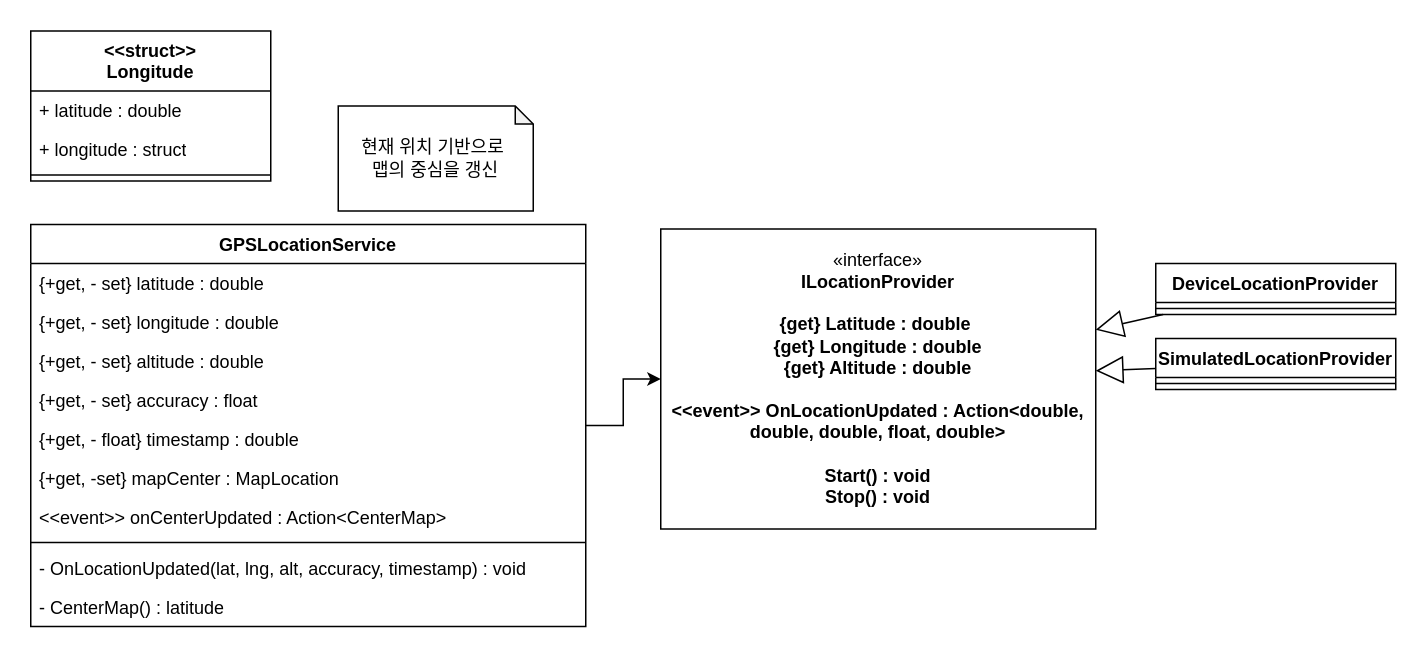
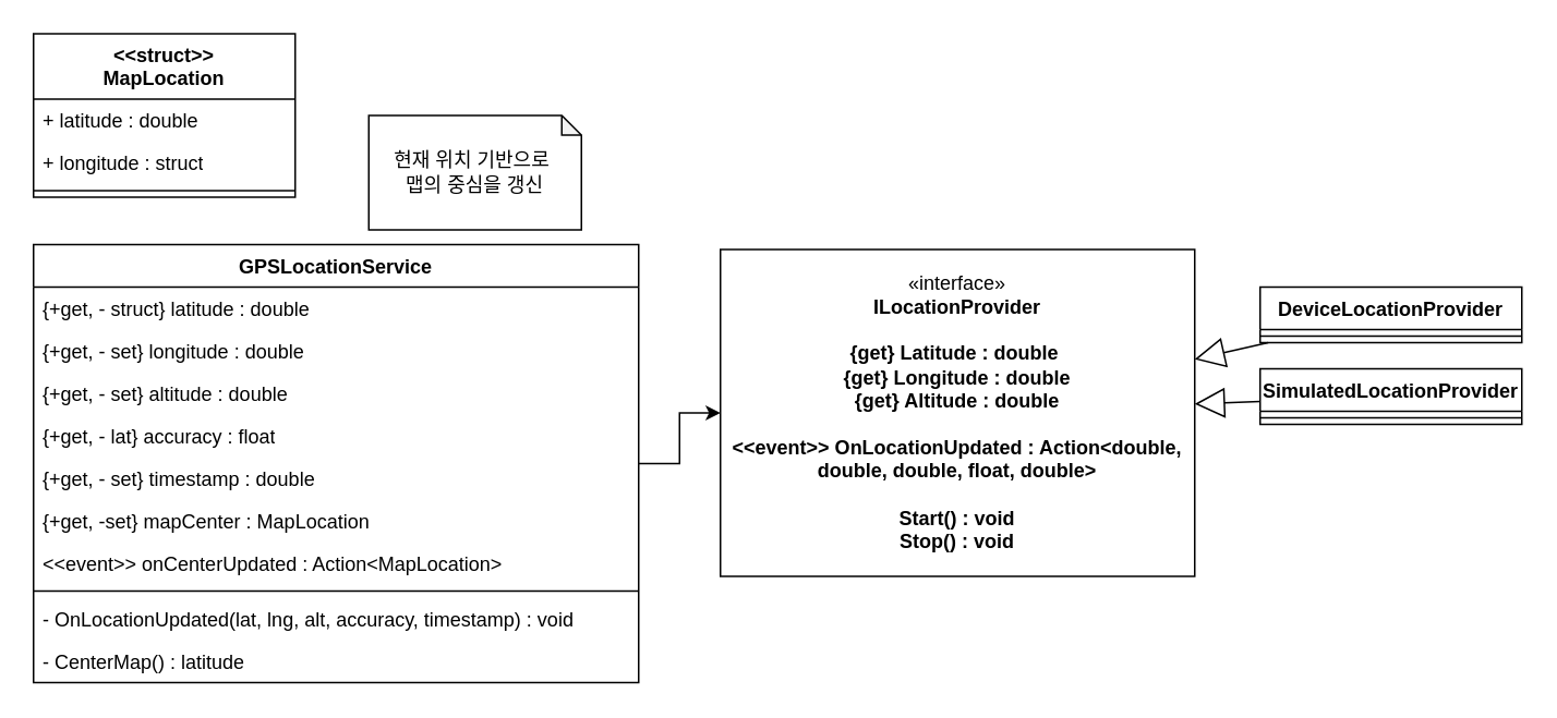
- <mxCell id="22" value="&lt;div&gt;&amp;lt;&amp;lt;struct&amp;gt;&amp;gt;&lt;/div&gt;Longitude" style="swimlane;fontStyle=1;align=center;verticalAlign=top;childLayout=stackLayout;horizontal=1;startSize=40;horizontalStack=0;resizeParent=1;resizeParentMax=0;resizeLast=0;collapsible=1;marginBottom=0;whiteSpace=wrap;html=1;" vertex="1" parent="1"><mxGeometry x="20" y="20" width="160" height="100" as="geometry" /></mxCell>
+ <mxCell id="22" value="&lt;div&gt;&amp;lt;&amp;lt;struct&amp;gt;&amp;gt;&lt;/div&gt;MapLocation" style="swimlane;fontStyle=1;align=center;verticalAlign=top;childLayout=stackLayout;horizontal=1;startSize=40;horizontalStack=0;resizeParent=1;resizeParentMax=0;resizeLast=0;collapsible=1;marginBottom=0;whiteSpace=wrap;html=1;" vertex="1" parent="1"><mxGeometry x="20" y="20" width="160" height="100" as="geometry" /></mxCell>
- <mxCell id="11" value="{+get, - set} latitude : double" style="text;strokeColor=none;fillColor=none;align=left;verticalAlign=top;spacingLeft=4;spacingRight=4;overflow=hidden;rotatable=0;points=[[0,0.5],[1,0.5]];portConstraint=eastwest;whiteSpace=wrap;html=1;" vertex="1" parent="10"><mxGeometry y="26" width="370" height="26" as="geometry" /></mxCell>
+ <mxCell id="11" value="{+get, - struct} latitude : double" style="text;strokeColor=none;fillColor=none;align=left;verticalAlign=top;spacingLeft=4;spacingRight=4;overflow=hidden;rotatable=0;points=[[0,0.5],[1,0.5]];portConstraint=eastwest;whiteSpace=wrap;html=1;" vertex="1" parent="10"><mxGeometry y="26" width="370" height="26" as="geometry" /></mxCell>
- <mxCell id="14" value="{+get, - set} accuracy : float" style="text;strokeColor=none;fillColor=none;align=left;verticalAlign=top;spacingLeft=4;spacingRight=4;overflow=hidden;rotatable=0;points=[[0,0.5],[1,0.5]];portConstraint=eastwest;whiteSpace=wrap;html=1;" vertex="1" parent="10"><mxGeometry y="104" width="370" height="26" as="geometry" /></mxCell>
+ <mxCell id="14" value="{+get, - lat} accuracy : float" style="text;strokeColor=none;fillColor=none;align=left;verticalAlign=top;spacingLeft=4;spacingRight=4;overflow=hidden;rotatable=0;points=[[0,0.5],[1,0.5]];portConstraint=eastwest;whiteSpace=wrap;html=1;" vertex="1" parent="10"><mxGeometry y="104" width="370" height="26" as="geometry" /></mxCell>
- <mxCell id="15" value="{+get, - float} timestamp : double" style="text;strokeColor=none;fillColor=none;align=left;verticalAlign=top;spacingLeft=4;spacingRight=4;overflow=hidden;rotatable=0;points=[[0,0.5],[1,0.5]];portConstraint=eastwest;whiteSpace=wrap;html=1;" vertex="1" parent="10"><mxGeometry y="130" width="370" height="26" as="geometry" /></mxCell>
+ <mxCell id="15" value="{+get, - set} timestamp : double" style="text;strokeColor=none;fillColor=none;align=left;verticalAlign=top;spacingLeft=4;spacingRight=4;overflow=hidden;rotatable=0;points=[[0,0.5],[1,0.5]];portConstraint=eastwest;whiteSpace=wrap;html=1;" vertex="1" parent="10"><mxGeometry y="130" width="370" height="26" as="geometry" /></mxCell>
- <mxCell id="17" value="&amp;lt;&amp;lt;event&amp;gt;&amp;gt; onCenterUpdated : Action&amp;lt;CenterMap&amp;gt;" style="text;strokeColor=none;fillColor=none;align=left;verticalAlign=top;spacingLeft=4;spacingRight=4;overflow=hidden;rotatable=0;points=[[0,0.5],[1,0.5]];portConstraint=eastwest;whiteSpace=wrap;html=1;" vertex="1" parent="10"><mxGeometry y="182" width="370" height="26" as="geometry" /></mxCell>
+ <mxCell id="17" value="&amp;lt;&amp;lt;event&amp;gt;&amp;gt; onCenterUpdated : Action&amp;lt;MapLocation&amp;gt;" style="text;strokeColor=none;fillColor=none;align=left;verticalAlign=top;spacingLeft=4;spacingRight=4;overflow=hidden;rotatable=0;points=[[0,0.5],[1,0.5]];portConstraint=eastwest;whiteSpace=wrap;html=1;" vertex="1" parent="10"><mxGeometry y="182" width="370" height="26" as="geometry" /></mxCell>
